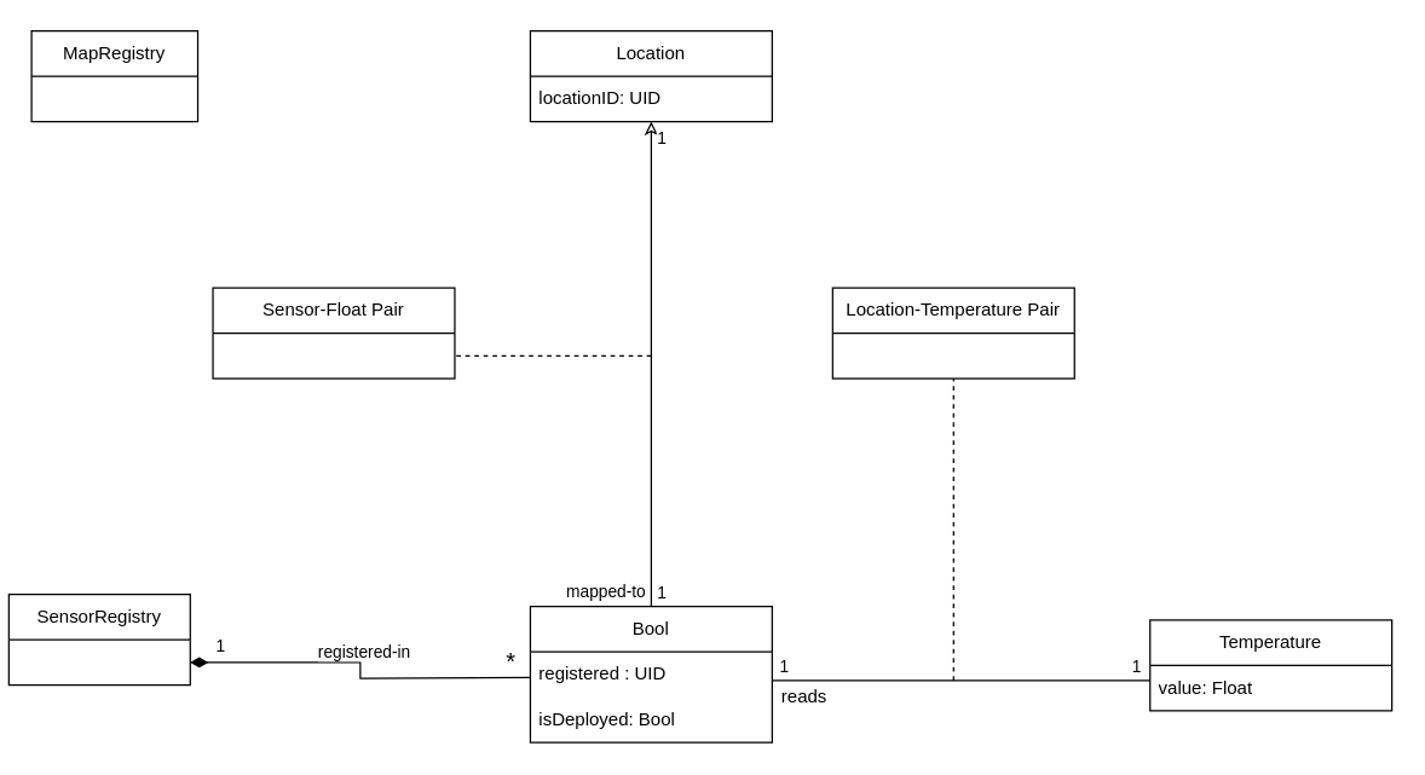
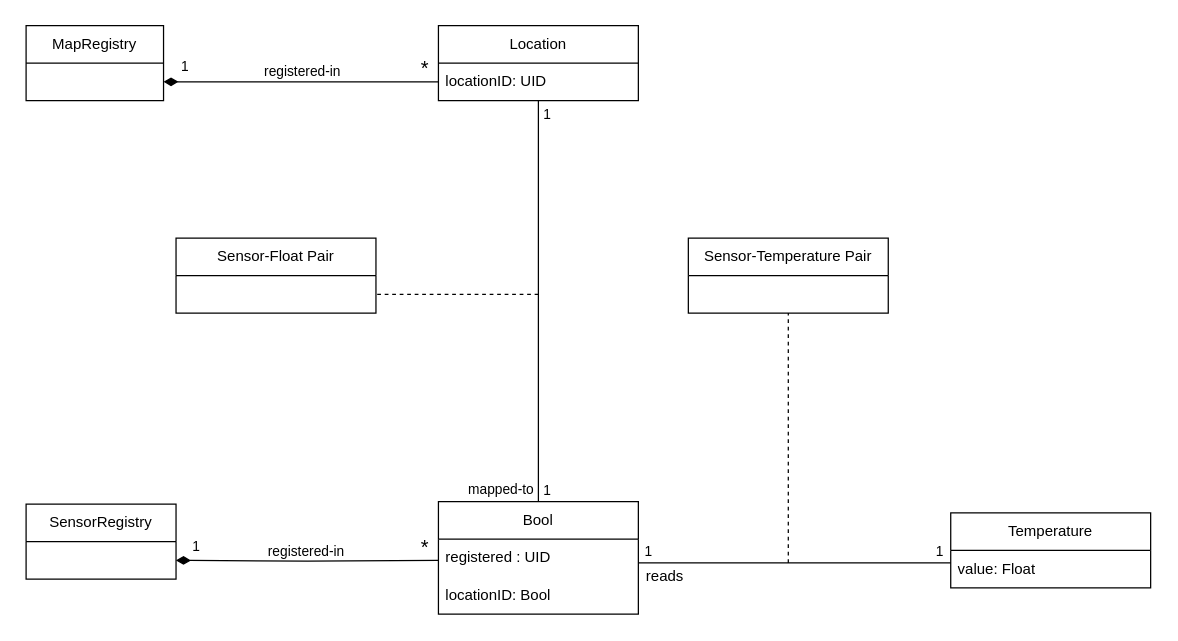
+ <mxCell id="27" style="edgeStyle=orthogonalEdgeStyle;rounded=0;orthogonalLoop=1;jettySize=auto;html=1;endArrow=diamondThin;endFill=1;endSize=9;entryX=1;entryY=0.75;entryDx=0;entryDy=0;" edge="1" parent="1" source="7" target="5"><mxGeometry relative="1" as="geometry"><mxPoint x="150" y="65" as="targetPoint" /></mxGeometry></mxCell>
+ <mxCell id="28" value="&lt;font style=&quot;font-size: 16px;&quot;&gt;*&lt;/font&gt;" style="edgeLabel;html=1;align=center;verticalAlign=middle;resizable=0;points=[];" vertex="1" connectable="0" parent="27"><mxGeometry x="-0.817" y="-2" relative="1" as="geometry"><mxPoint x="8" y="-10" as="offset" /></mxGeometry></mxCell>
+ <mxCell id="29" value="1" style="edgeLabel;html=1;align=center;verticalAlign=middle;resizable=0;points=[];" vertex="1" connectable="0" parent="27"><mxGeometry x="0.786" relative="1" as="geometry"><mxPoint x="-8" y="-13" as="offset" /></mxGeometry></mxCell>
+ <mxCell id="30" value="registered-in" style="edgeLabel;html=1;align=center;verticalAlign=middle;resizable=0;points=[];" vertex="1" connectable="0" parent="27"><mxGeometry x="-0.049" y="-1" relative="1" as="geometry"><mxPoint x="-5" y="-8" as="offset" /></mxGeometry></mxCell>
- <mxCell id="14" style="edgeStyle=orthogonalEdgeStyle;rounded=0;orthogonalLoop=1;jettySize=auto;html=1;entryX=0.5;entryY=1;entryDx=0;entryDy=0;exitX=0.5;exitY=0;exitDx=0;exitDy=0;endArrow=classic;endFill=0;" edge="1" parent="1" source="2" target="6"><mxGeometry relative="1" as="geometry"><mxPoint x="480" y="310" as="sourcePoint" /></mxGeometry></mxCell>
+ <mxCell id="14" style="edgeStyle=orthogonalEdgeStyle;rounded=0;orthogonalLoop=1;jettySize=auto;html=1;entryX=0.5;entryY=1;entryDx=0;entryDy=0;exitX=0.5;exitY=0;exitDx=0;exitDy=0;endArrow=none;endFill=0;" edge="1" parent="1" source="2" target="6"><mxGeometry relative="1" as="geometry"><mxPoint x="480" y="310" as="sourcePoint" /></mxGeometry></mxCell>
- <mxCell id="8" value="Location-Temperature Pair" style="swimlane;fontStyle=0;childLayout=stackLayout;horizontal=1;startSize=30;horizontalStack=0;resizeParent=1;resizeParentMax=0;resizeLast=0;collapsible=1;marginBottom=0;whiteSpace=wrap;html=1;" vertex="1" parent="1"><mxGeometry x="550" y="190" width="160" height="60" as="geometry" /></mxCell>
+ <mxCell id="8" value="Sensor-Temperature Pair" style="swimlane;fontStyle=0;childLayout=stackLayout;horizontal=1;startSize=30;horizontalStack=0;resizeParent=1;resizeParentMax=0;resizeLast=0;collapsible=1;marginBottom=0;whiteSpace=wrap;html=1;" vertex="1" parent="1"><mxGeometry x="550" y="190" width="160" height="60" as="geometry" /></mxCell>
- <mxCell id="20" value="SensorRegistry" style="swimlane;fontStyle=0;childLayout=stackLayout;horizontal=1;startSize=30;horizontalStack=0;resizeParent=1;resizeParentMax=0;resizeLast=0;collapsible=1;marginBottom=0;whiteSpace=wrap;html=1;" vertex="1" parent="1"><mxGeometry x="5" y="393" width="120" height="60" as="geometry" /></mxCell>
+ <mxCell id="20" value="SensorRegistry" style="swimlane;fontStyle=0;childLayout=stackLayout;horizontal=1;startSize=30;horizontalStack=0;resizeParent=1;resizeParentMax=0;resizeLast=0;collapsible=1;marginBottom=0;whiteSpace=wrap;html=1;" vertex="1" parent="1"><mxGeometry x="20" y="403" width="120" height="60" as="geometry" /></mxCell>
- <mxCell id="4" value="isDeployed: Bool" style="text;strokeColor=none;fillColor=none;align=left;verticalAlign=middle;spacingLeft=4;spacingRight=4;overflow=hidden;points=[[0,0.5],[1,0.5]];portConstraint=eastwest;rotatable=0;whiteSpace=wrap;html=1;" vertex="1" parent="2"><mxGeometry y="60" width="160" height="30" as="geometry" /></mxCell>
+ <mxCell id="4" value="locationID: Bool" style="text;strokeColor=none;fillColor=none;align=left;verticalAlign=middle;spacingLeft=4;spacingRight=4;overflow=hidden;points=[[0,0.5],[1,0.5]];portConstraint=eastwest;rotatable=0;whiteSpace=wrap;html=1;" vertex="1" parent="2"><mxGeometry y="60" width="160" height="30" as="geometry" /></mxCell>
